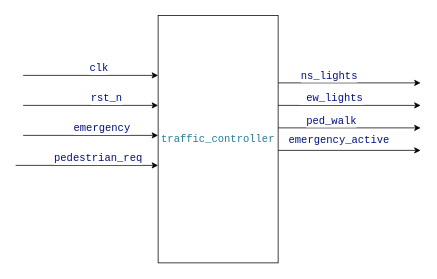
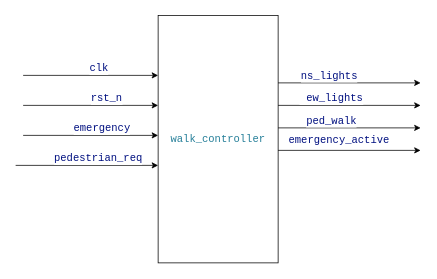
- <mxCell id="2" value="&lt;div style=&quot;color: rgb(59, 59, 59); background-color: rgb(255, 255, 255); font-family: Consolas, &amp;quot;Courier New&amp;quot;, monospace; font-size: 14px; line-height: 19px; white-space: pre;&quot;&gt;&lt;span style=&quot;color: #267f99;&quot;&gt;traffic_controller&lt;/span&gt;&lt;/div&gt;" style="rounded=0;whiteSpace=wrap;html=1;" vertex="1" parent="1"><mxGeometry x="210" y="20" width="160" height="330" as="geometry" /></mxCell>
+ <mxCell id="2" value="&lt;div style=&quot;color: rgb(59, 59, 59); background-color: rgb(255, 255, 255); font-family: Consolas, &amp;quot;Courier New&amp;quot;, monospace; font-size: 14px; line-height: 19px; white-space: pre;&quot;&gt;&lt;span style=&quot;color: #267f99;&quot;&gt;walk_controller&lt;/span&gt;&lt;/div&gt;" style="rounded=0;whiteSpace=wrap;html=1;" vertex="1" parent="1"><mxGeometry x="210" y="20" width="160" height="330" as="geometry" /></mxCell>
